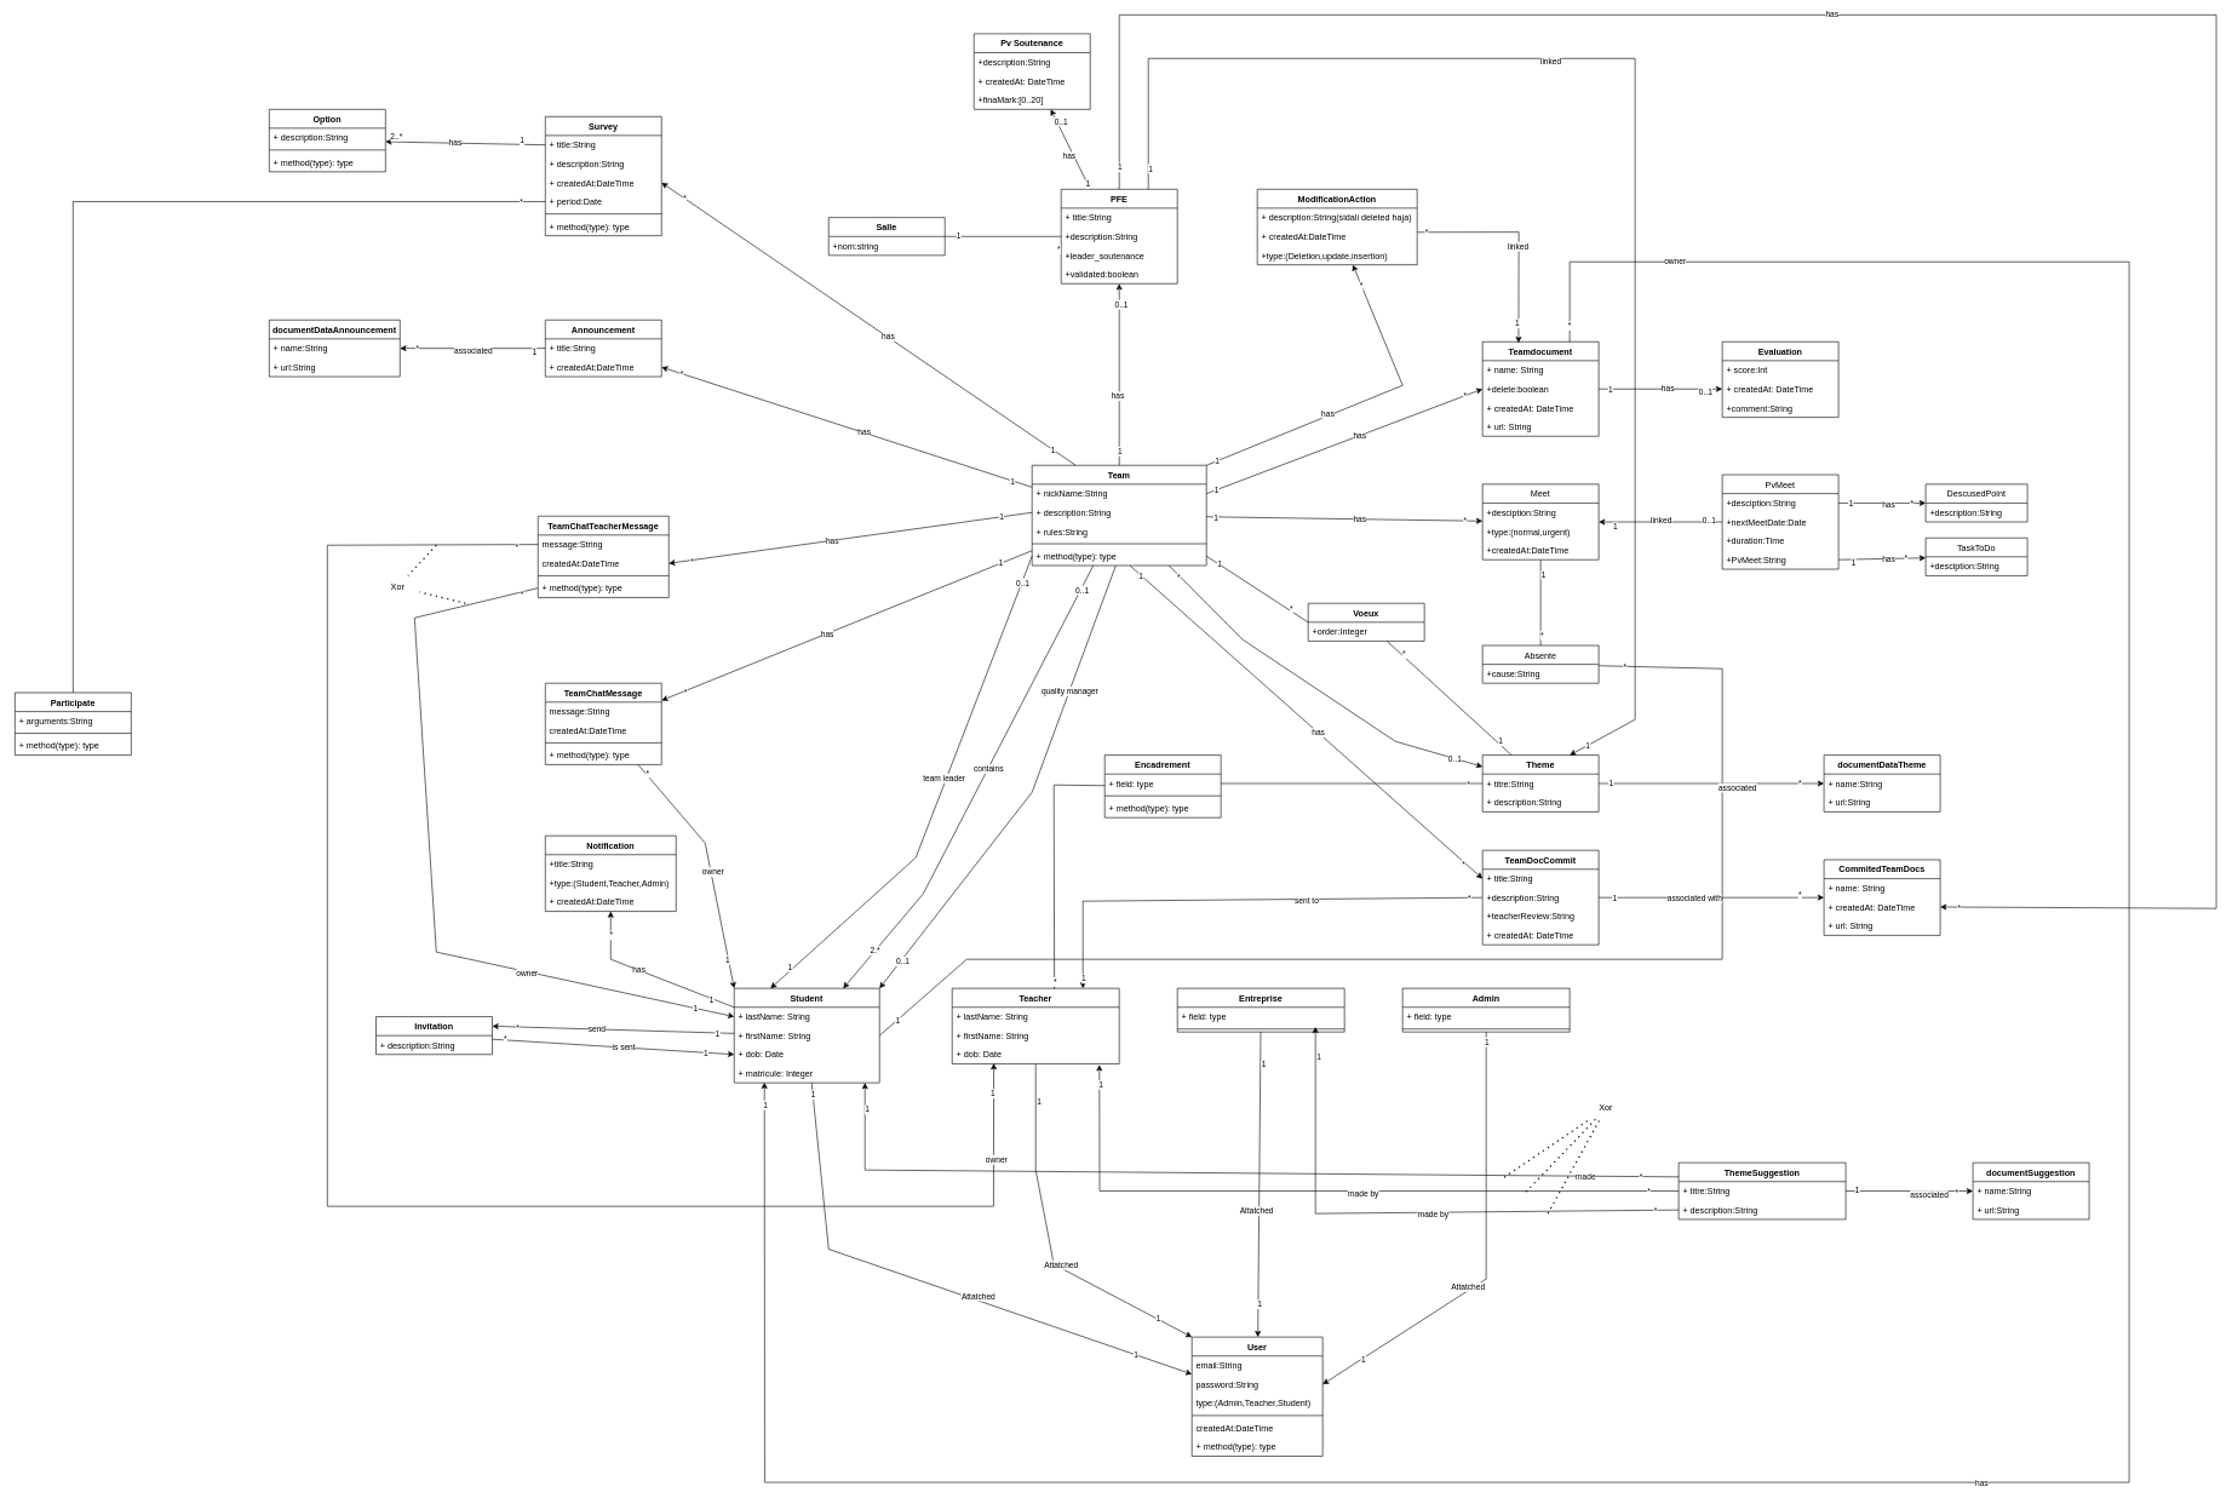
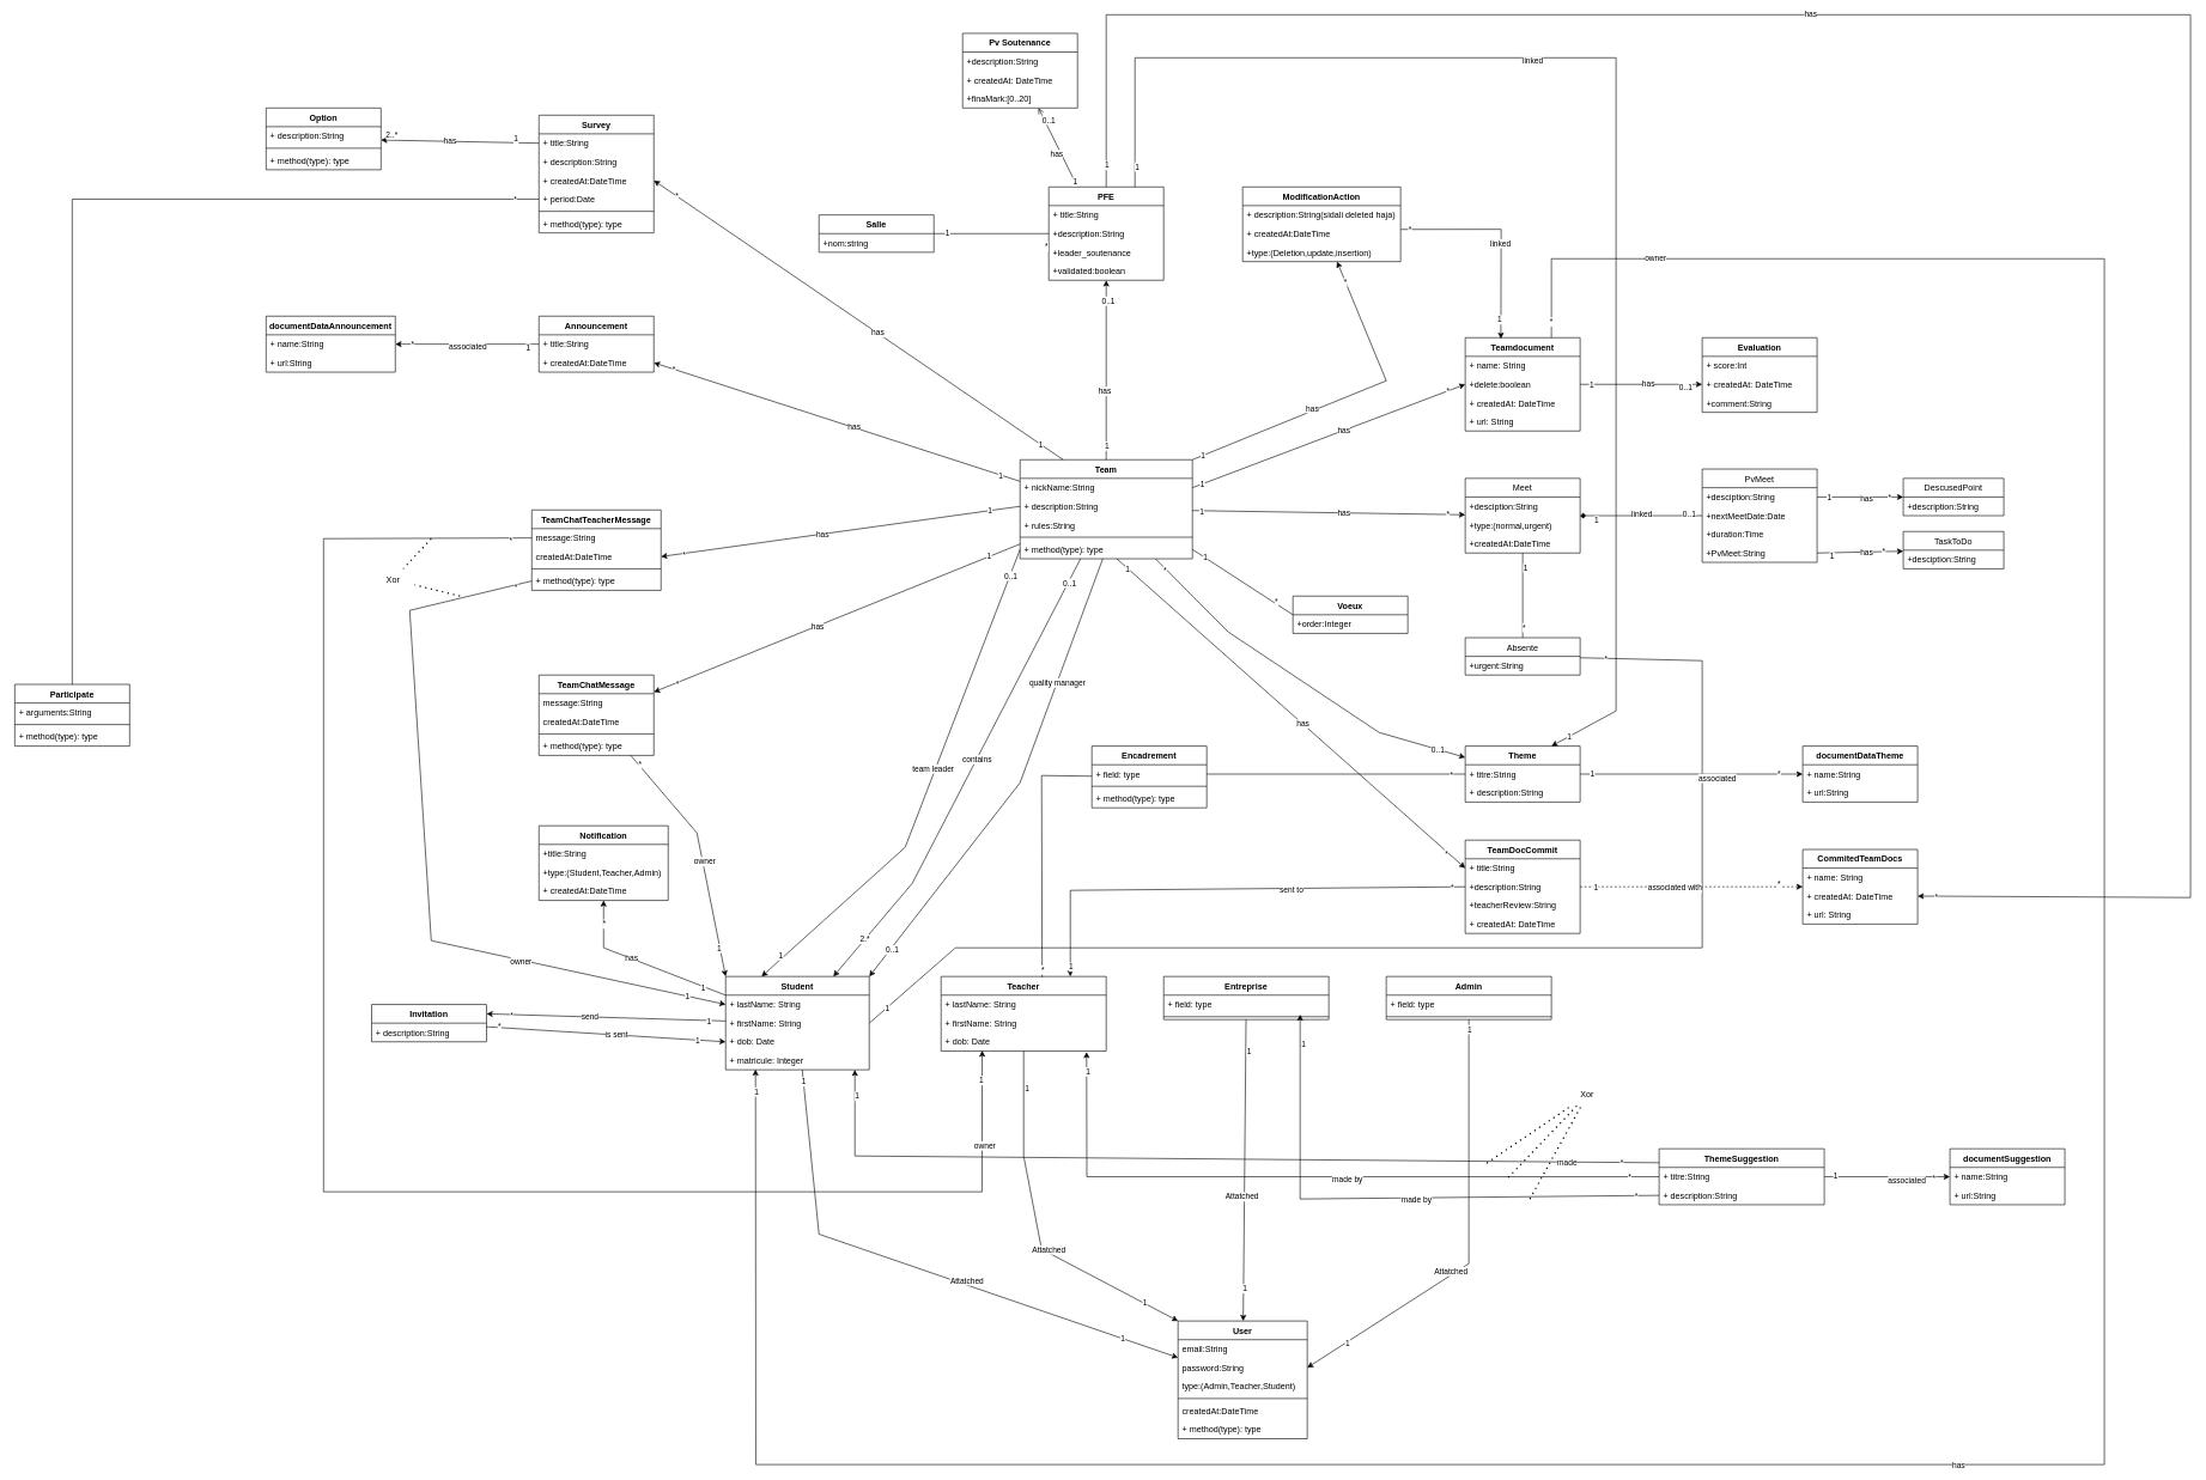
- <mxCell id="307" value="" style="endArrow=classic;html=1;rounded=0;exitX=0.25;exitY=0;exitDx=0;exitDy=0;" edge="1" parent="1" target="303" source="294"><mxGeometry width="50" height="50" relative="1" as="geometry"><mxPoint x="1489" y="250" as="sourcePoint" /><mxPoint x="1379" y="380" as="targetPoint" /><Array as="points" /></mxGeometry></mxCell>
+ <mxCell id="307" value="" style="endArrow=open;html=1;rounded=0;exitX=0.25;exitY=0;exitDx=0;exitDy=0;" edge="1" parent="1" target="303" source="294"><mxGeometry width="50" height="50" relative="1" as="geometry"><mxPoint x="1489" y="250" as="sourcePoint" /><mxPoint x="1379" y="380" as="targetPoint" /><Array as="points" /></mxGeometry></mxCell>
- <mxCell id="164" value="" style="endArrow=classic;html=1;rounded=0;exitX=0;exitY=0.5;exitDx=0;exitDy=0;" edge="1" parent="1" source="149" target="143"><mxGeometry width="50" height="50" relative="1" as="geometry"><mxPoint x="2490" y="547.949" as="sourcePoint" /><mxPoint x="2380" y="532.06" as="targetPoint" /><Array as="points" /></mxGeometry></mxCell>
+ <mxCell id="164" value="" style="endArrow=diamond;html=1;rounded=0;exitX=0;exitY=0.5;exitDx=0;exitDy=0;" edge="1" parent="1" source="149" target="143"><mxGeometry width="50" height="50" relative="1" as="geometry"><mxPoint x="2490" y="547.949" as="sourcePoint" /><mxPoint x="2380" y="532.06" as="targetPoint" /><Array as="points" /></mxGeometry></mxCell>
- <mxCell id="173" value="+cause:String" style="text;strokeColor=none;fillColor=none;align=left;verticalAlign=top;spacingLeft=4;spacingRight=4;overflow=hidden;rotatable=0;points=[[0,0.5],[1,0.5]];portConstraint=eastwest;" vertex="1" parent="172"><mxGeometry y="26" width="160" height="26" as="geometry" /></mxCell>
+ <mxCell id="173" value="+urgent:String" style="text;strokeColor=none;fillColor=none;align=left;verticalAlign=top;spacingLeft=4;spacingRight=4;overflow=hidden;rotatable=0;points=[[0,0.5],[1,0.5]];portConstraint=eastwest;" vertex="1" parent="172"><mxGeometry y="26" width="160" height="26" as="geometry" /></mxCell>
- <mxCell id="265" value="" style="endArrow=none;html=1;rounded=0;exitX=0.25;exitY=0;exitDx=0;exitDy=0;" edge="1" parent="1" source="218" target="260"><mxGeometry width="50" height="50" relative="1" as="geometry"><mxPoint x="2080" y="1021" as="sourcePoint" /><mxPoint x="1940" y="930" as="targetPoint" /></mxGeometry></mxCell>
- <mxCell id="266" value="*" style="edgeLabel;html=1;align=center;verticalAlign=middle;resizable=0;points=[];" vertex="1" connectable="0" parent="265"><mxGeometry x="0.758" y="-2" relative="1" as="geometry"><mxPoint x="1" as="offset" /></mxGeometry></mxCell>
- <mxCell id="267" value="1" style="edgeLabel;html=1;align=center;verticalAlign=middle;resizable=0;points=[];" vertex="1" connectable="0" parent="265"><mxGeometry x="-0.788" y="-4" relative="1" as="geometry"><mxPoint as="offset" /></mxGeometry></mxCell>
- <mxCell id="256" value="" style="endArrow=classic;html=1;rounded=0;" edge="1" parent="1" target="252" source="239"><mxGeometry width="50" height="50" relative="1" as="geometry"><mxPoint x="2110" y="1225" as="sourcePoint" /><mxPoint x="2490" y="1516" as="targetPoint" /></mxGeometry></mxCell>
+ <mxCell id="256" value="" style="endArrow=classic;html=1;rounded=0;dashed=1;" edge="1" parent="1" target="252" source="239"><mxGeometry width="50" height="50" relative="1" as="geometry"><mxPoint x="2110" y="1225" as="sourcePoint" /><mxPoint x="2490" y="1516" as="targetPoint" /></mxGeometry></mxCell>
